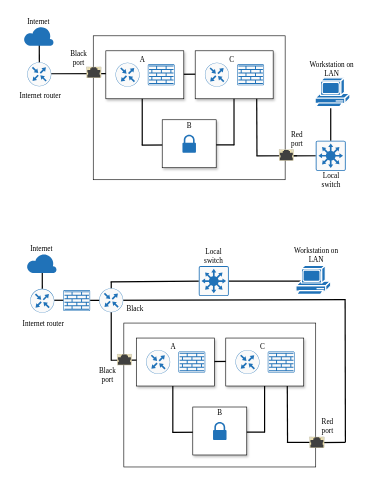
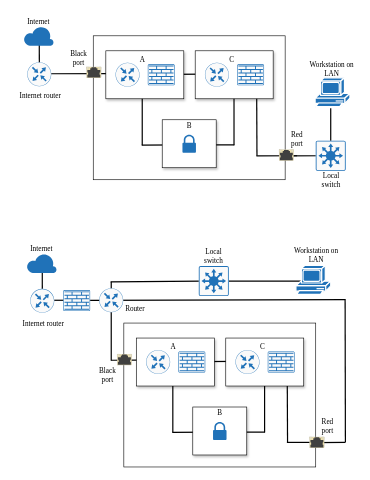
- <mxCell id="82" value="&lt;font face=&quot;Lucida Console&quot;&gt;Black&lt;/font&gt;" style="text;html=1;align=center;verticalAlign=middle;whiteSpace=wrap;rounded=0;" vertex="1" parent="1"><mxGeometry x="195" y="499" width="60" height="30" as="geometry" /></mxCell>
+ <mxCell id="82" value="&lt;font face=&quot;Lucida Console&quot;&gt;Router&lt;/font&gt;" style="text;html=1;align=center;verticalAlign=middle;whiteSpace=wrap;rounded=0;" vertex="1" parent="1"><mxGeometry x="195" y="499" width="60" height="30" as="geometry" /></mxCell>
